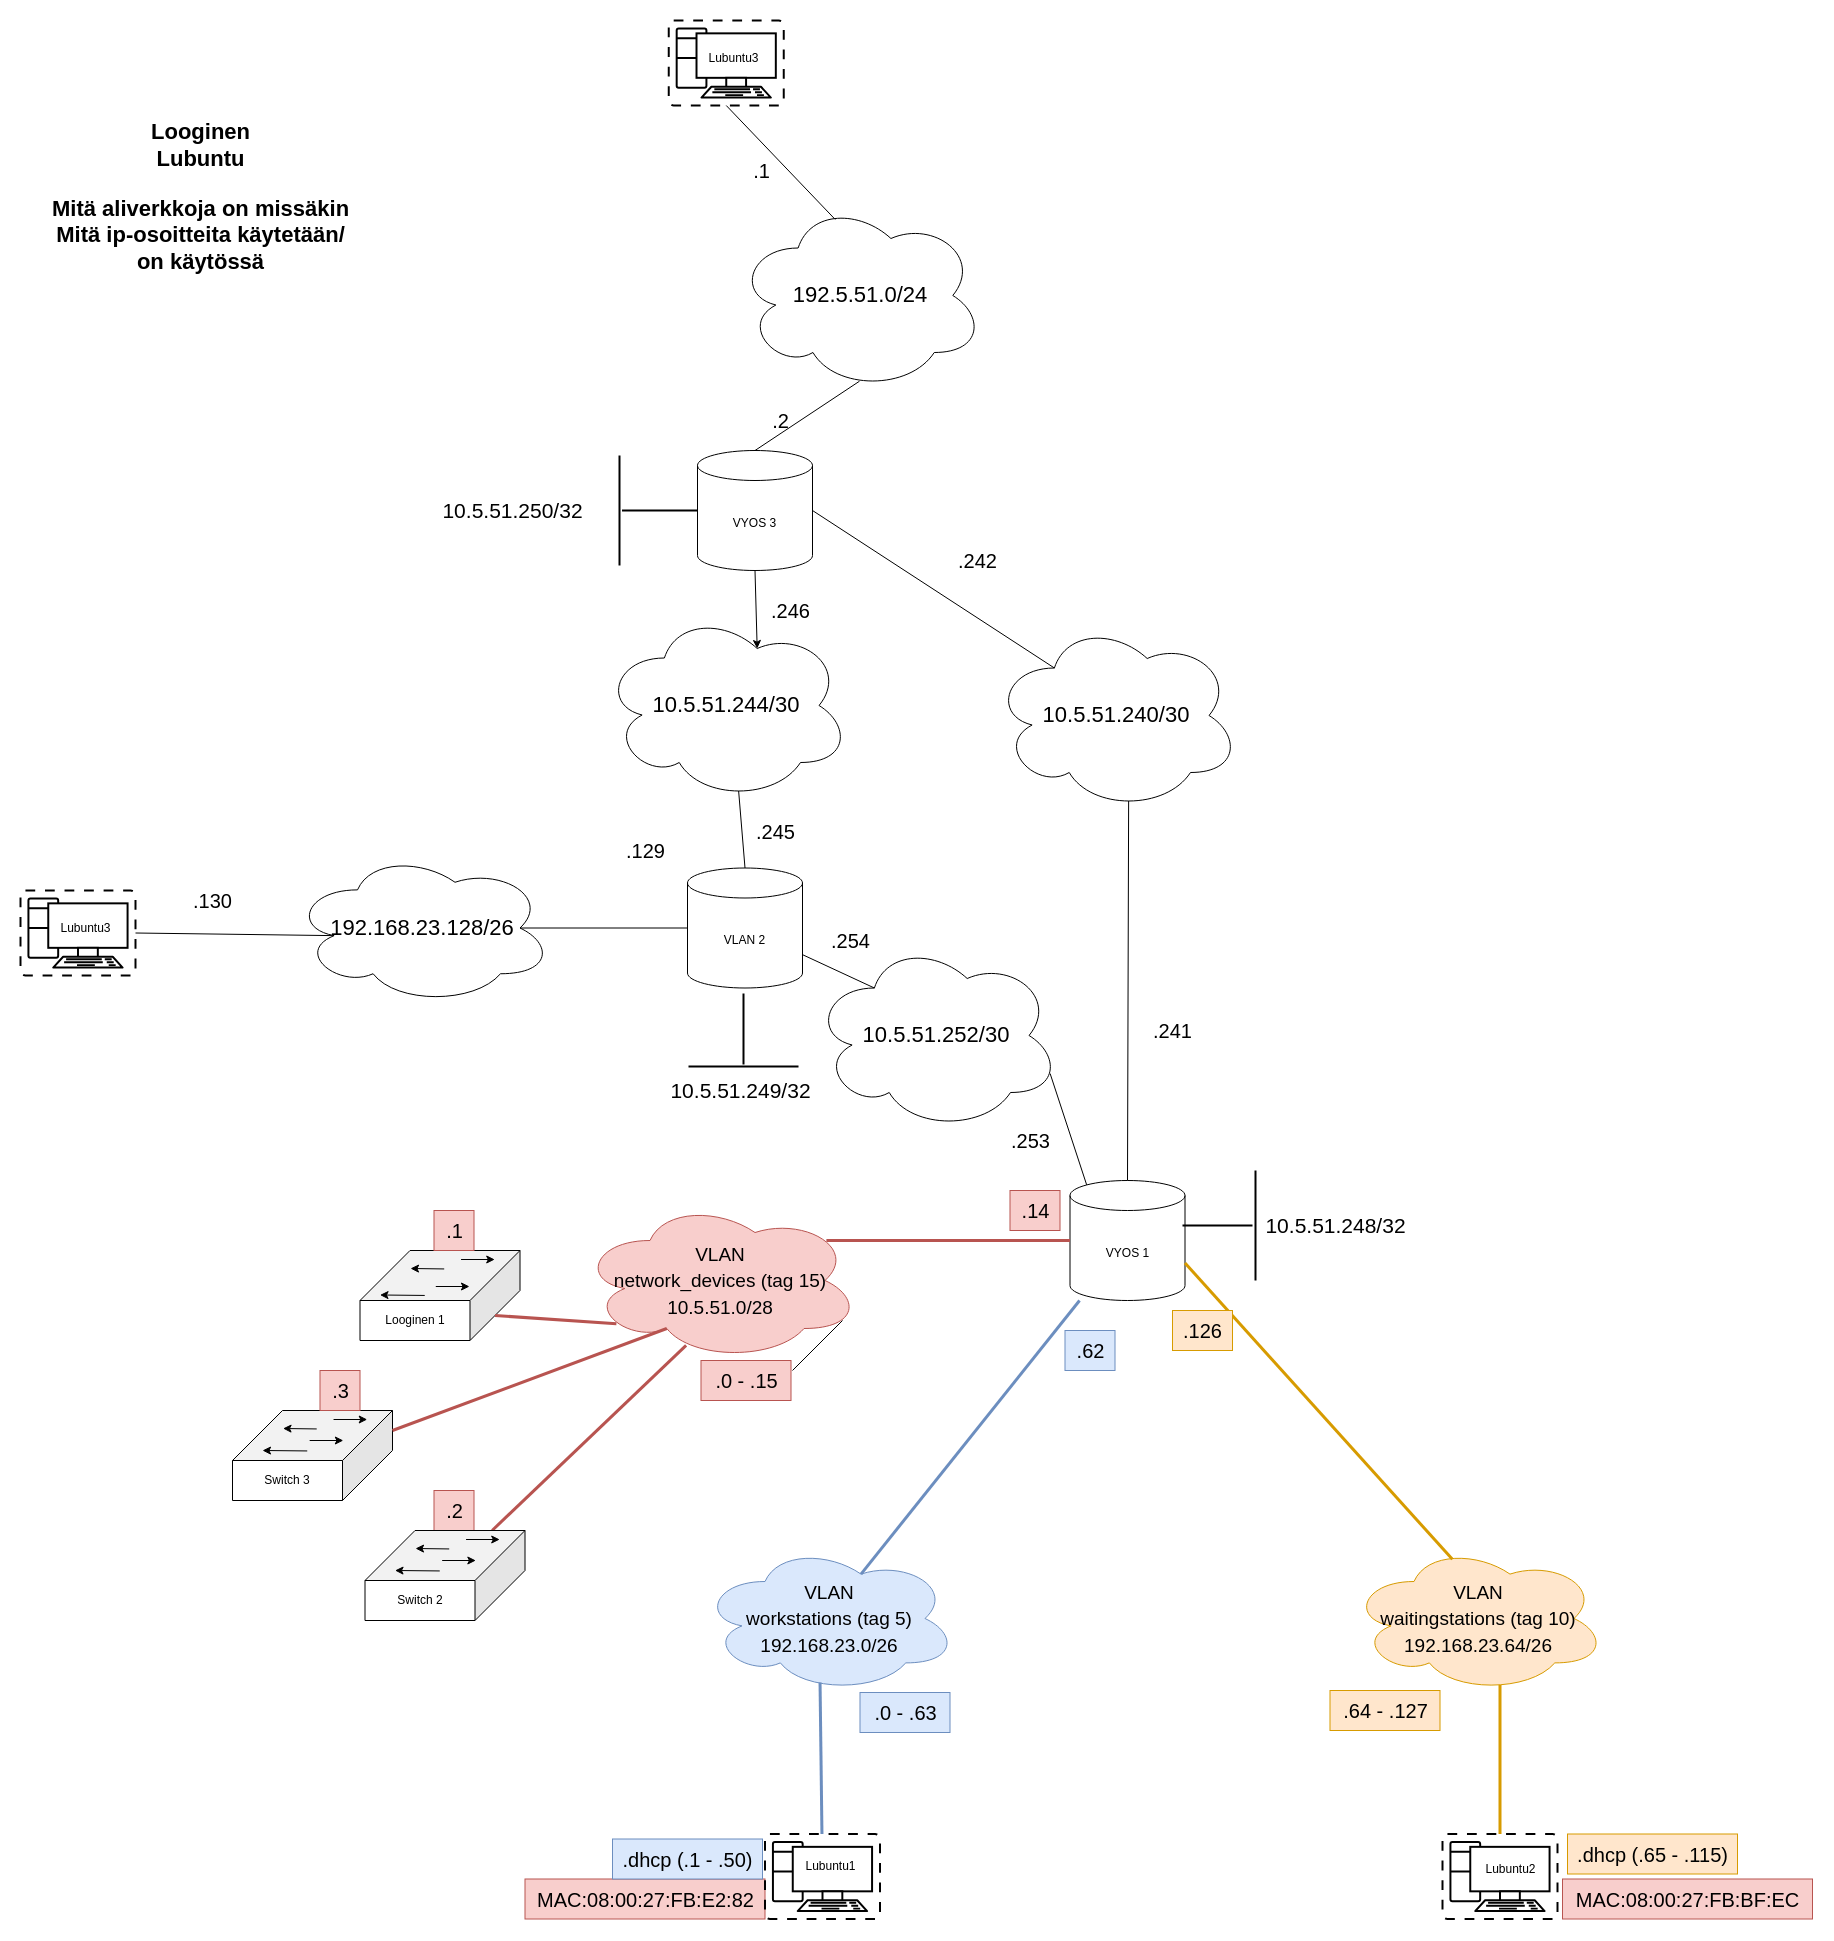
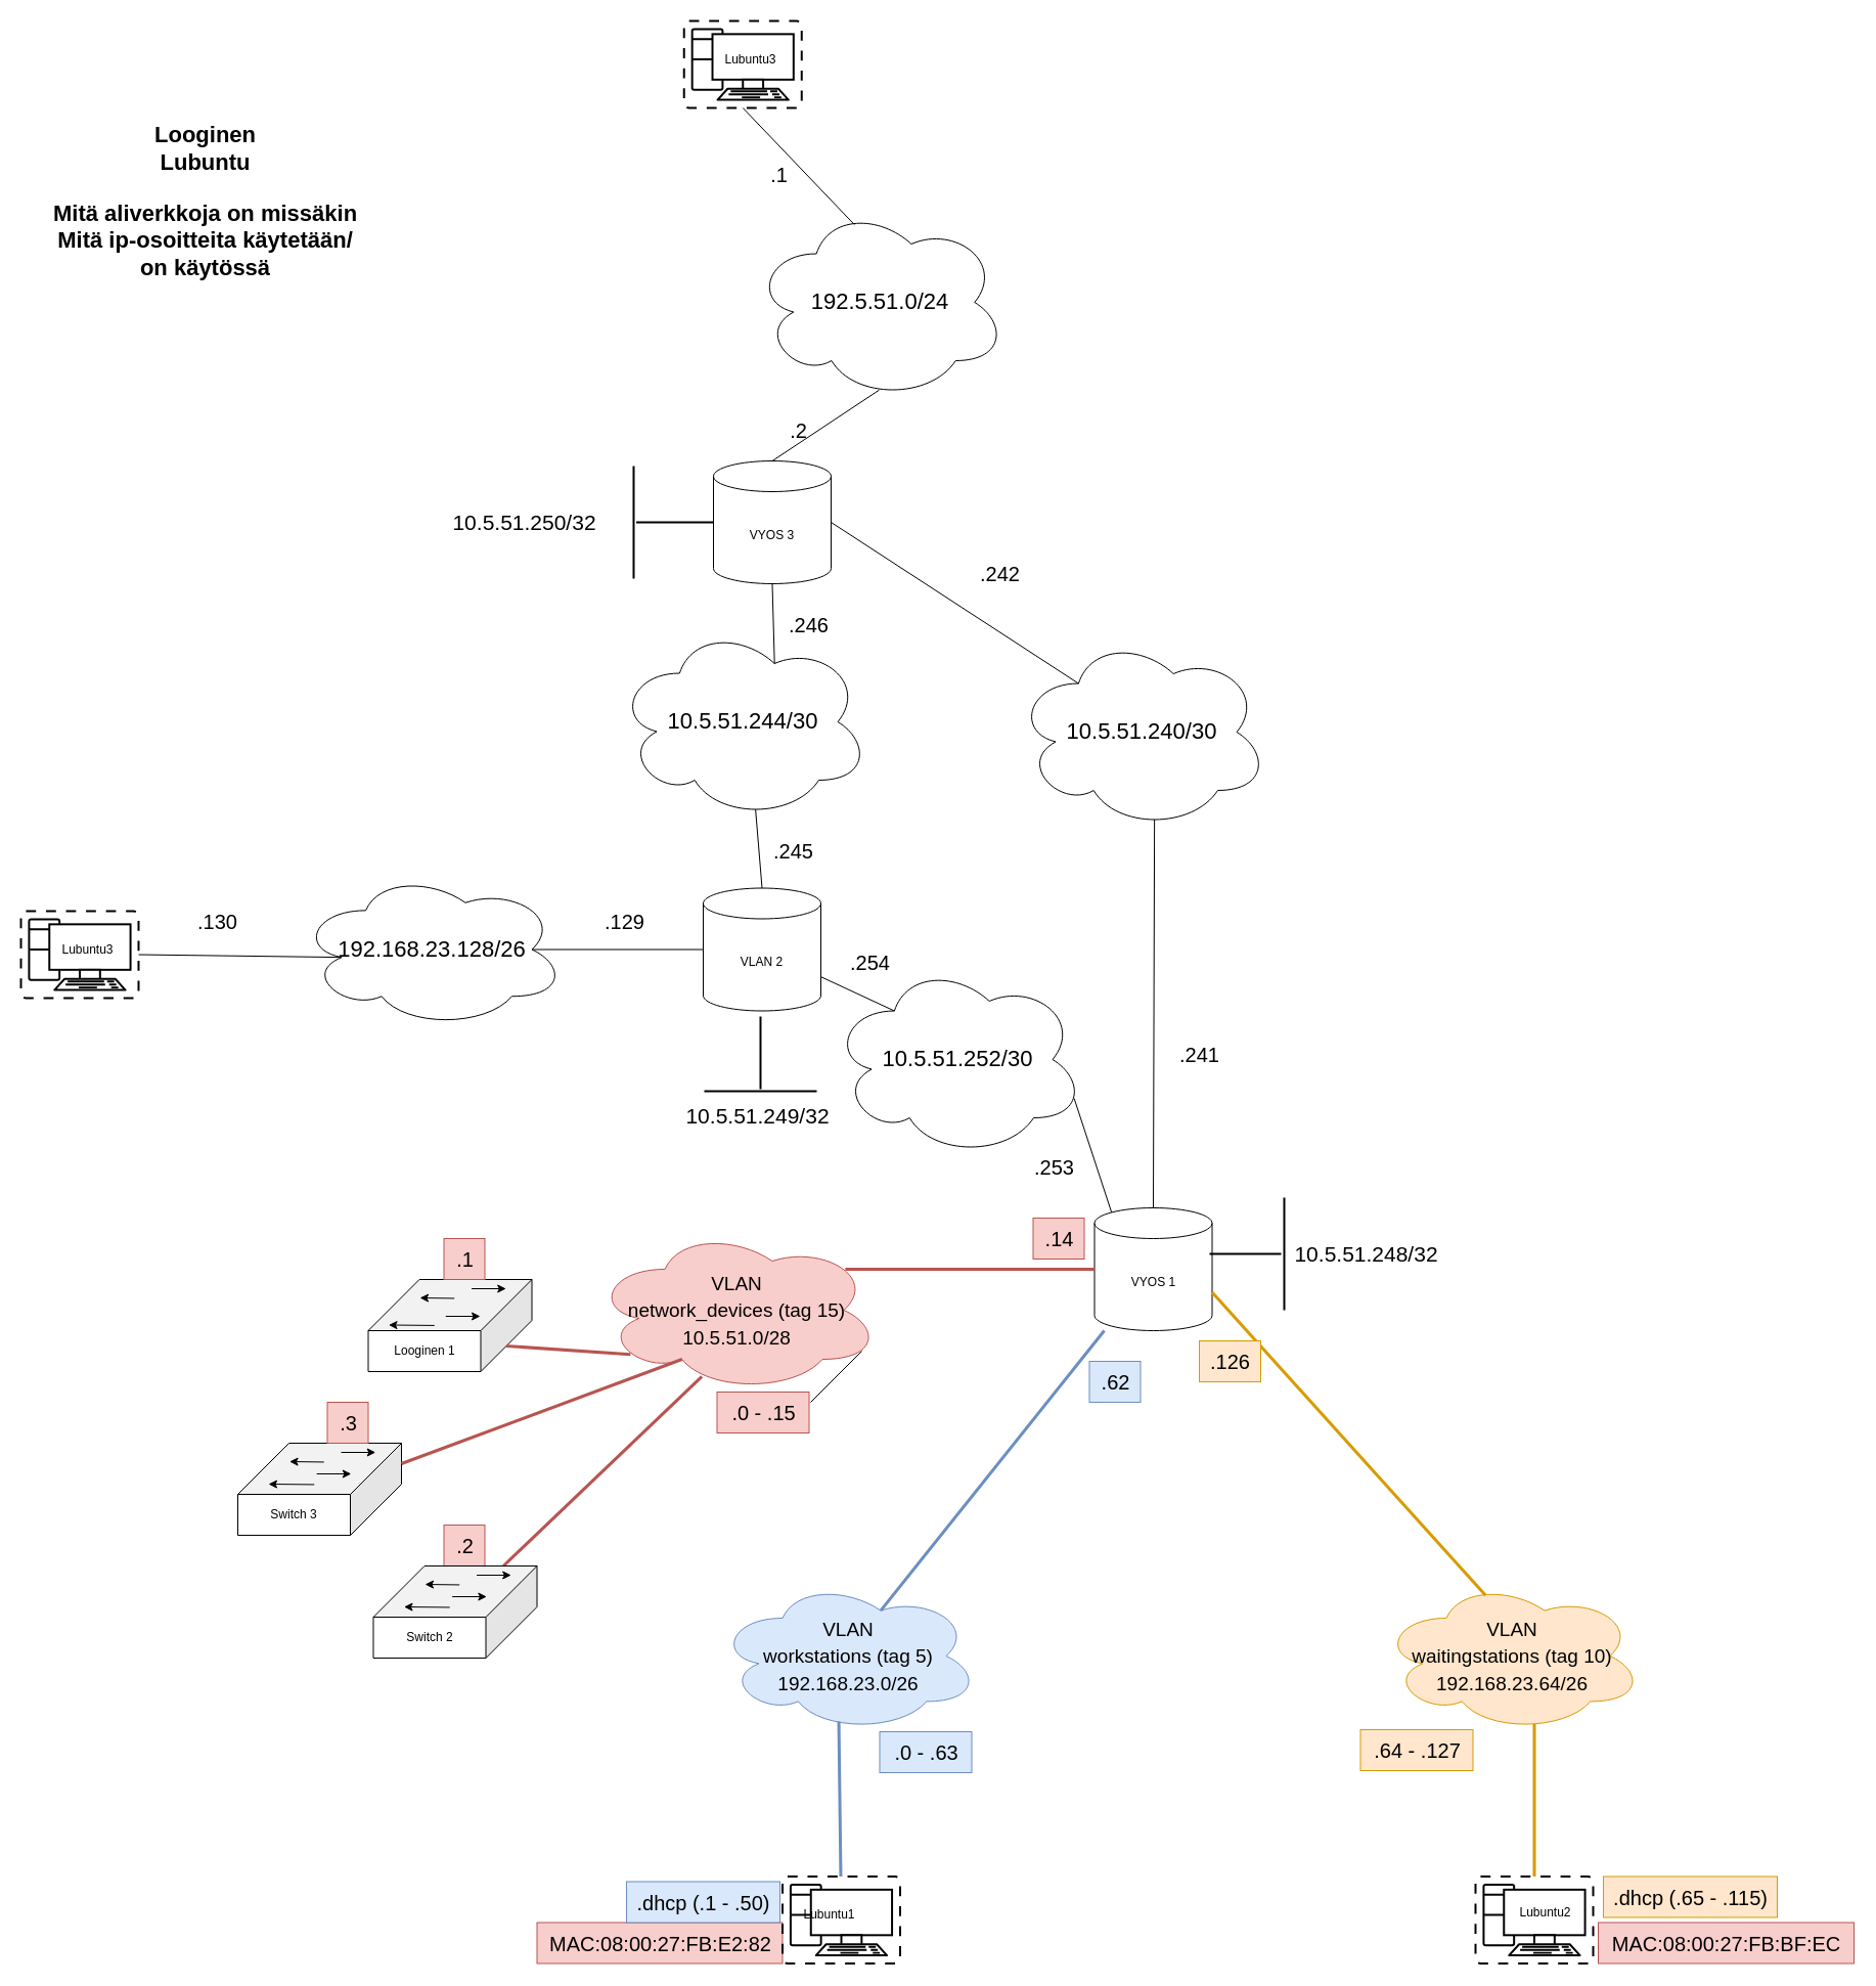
- <mxCell id="74" value="" style="endArrow=classic;html=1;rounded=0;entryX=0.625;entryY=0.2;entryDx=0;entryDy=0;entryPerimeter=0;exitX=0.5;exitY=1;exitDx=0;exitDy=0;exitPerimeter=0;" parent="1" source="73" target="72" edge="1"><mxGeometry width="50" height="50" relative="1" as="geometry"><mxPoint x="957.625" y="505.25" as="sourcePoint" /><mxPoint x="956.5" y="884.75" as="targetPoint" /></mxGeometry></mxCell>
+ <mxCell id="74" value="" style="endArrow=none;html=1;rounded=0;entryX=0.625;entryY=0.2;entryDx=0;entryDy=0;entryPerimeter=0;exitX=0.5;exitY=1;exitDx=0;exitDy=0;exitPerimeter=0;" parent="1" source="73" target="72" edge="1"><mxGeometry width="50" height="50" relative="1" as="geometry"><mxPoint x="957.625" y="505.25" as="sourcePoint" /><mxPoint x="956.5" y="884.75" as="targetPoint" /></mxGeometry></mxCell>
- <mxCell id="49" value=".129" style="text;html=1;align=center;verticalAlign=middle;resizable=0;points=[];autosize=1;fontSize=20;" parent="1" vertex="1"><mxGeometry x="614.5" y="830" width="60" height="40" as="geometry" /></mxCell>
+ <mxCell id="49" value=".129" style="text;html=1;align=center;verticalAlign=middle;resizable=0;points=[];autosize=1;fontSize=20;" parent="1" vertex="1"><mxGeometry x="579.5" y="880" width="60" height="40" as="geometry" /></mxCell>
- <mxCell id="23" value="Lubuntu1" style="text;html=1;align=center;verticalAlign=middle;resizable=0;points=[];autosize=1;strokeColor=none;fillColor=none;" parent="21" vertex="1"><mxGeometry x="30" y="17.5" width="70" height="30" as="geometry" /></mxCell>
+ <mxCell id="23" value="Lubuntu1" style="text;html=1;align=center;verticalAlign=middle;resizable=0;points=[];autosize=1;strokeColor=none;fillColor=none;" parent="21" vertex="1"><mxGeometry x="10" y="22.5" width="70" height="30" as="geometry" /></mxCell>
